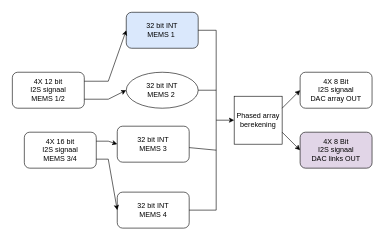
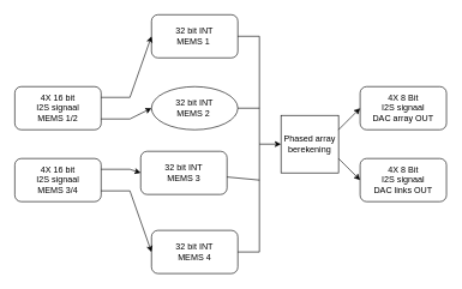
- <mxCell id="4" value="32 bit INT&lt;br&gt;MEMS 1&amp;nbsp;" style="whiteSpace=wrap;html=1;rounded=1;fillColor=#dae8fc;" parent="1" vertex="1"><mxGeometry x="210" y="20" width="120" height="60" as="geometry" /></mxCell>
+ <mxCell id="4" value="32 bit INT&lt;br&gt;MEMS 1&amp;nbsp;" style="whiteSpace=wrap;html=1;rounded=1;" parent="1" vertex="1"><mxGeometry x="210" y="20" width="120" height="60" as="geometry" /></mxCell>
- <mxCell id="3" value="4X 12 bit&lt;br&gt;I2S signaal&lt;br&gt;MEMS 1/2" style="rounded=1;whiteSpace=wrap;html=1;" parent="1" vertex="1"><mxGeometry x="20" y="120" width="120" height="60" as="geometry" /></mxCell>
+ <mxCell id="3" value="4X 16 bit&lt;br&gt;I2S signaal&lt;br&gt;MEMS 1/2" style="rounded=1;whiteSpace=wrap;html=1;" parent="1" vertex="1"><mxGeometry x="20" y="120" width="120" height="60" as="geometry" /></mxCell>
- <mxCell id="2" value="4X 16 bit&lt;br&gt;I2S signaal&lt;br&gt;MEMS 3/4" style="rounded=1;whiteSpace=wrap;html=1;" parent="1" vertex="1"><mxGeometry x="40" y="220" width="120" height="60" as="geometry" /></mxCell>
+ <mxCell id="2" value="4X 16 bit&lt;br&gt;I2S signaal&lt;br&gt;MEMS 3/4" style="rounded=1;whiteSpace=wrap;html=1;" parent="1" vertex="1"><mxGeometry x="20" y="220" width="120" height="60" as="geometry" /></mxCell>
- <mxCell id="18" value="4X 8 Bit&lt;br&gt;I2S signaal&lt;br&gt;DAC links OUT" style="rounded=1;whiteSpace=wrap;html=1;fillColor=#e1d5e7;" vertex="1" parent="1"><mxGeometry x="500" y="220" width="120" height="60" as="geometry" /></mxCell>
+ <mxCell id="18" value="4X 8 Bit&lt;br&gt;I2S signaal&lt;br&gt;DAC links OUT" style="rounded=1;whiteSpace=wrap;html=1;" vertex="1" parent="1"><mxGeometry x="500" y="220" width="120" height="60" as="geometry" /></mxCell>
- <mxCell id="7" value="32 bit INT&lt;br&gt;MEMS 4" style="whiteSpace=wrap;html=1;rounded=1;" parent="1" vertex="1"><mxGeometry x="195" y="320" width="120" height="60" as="geometry" /></mxCell>
+ <mxCell id="7" value="32 bit INT&lt;br&gt;MEMS 4" style="whiteSpace=wrap;html=1;rounded=1;" parent="1" vertex="1"><mxGeometry x="210" y="320" width="120" height="60" as="geometry" /></mxCell>
